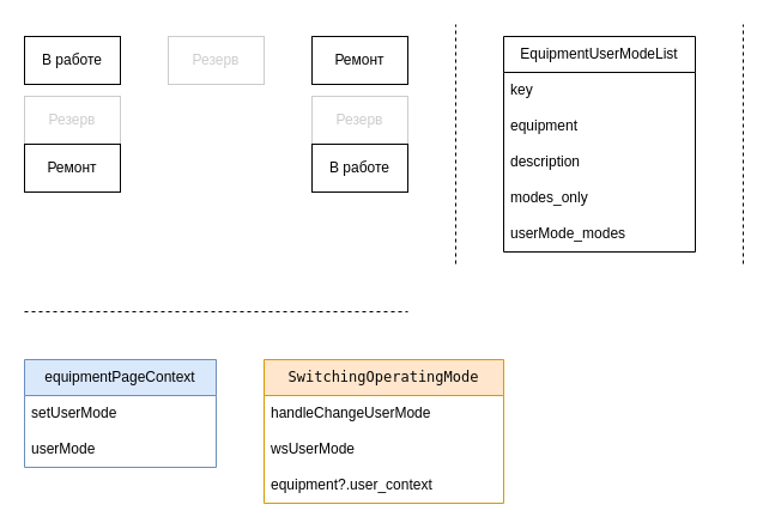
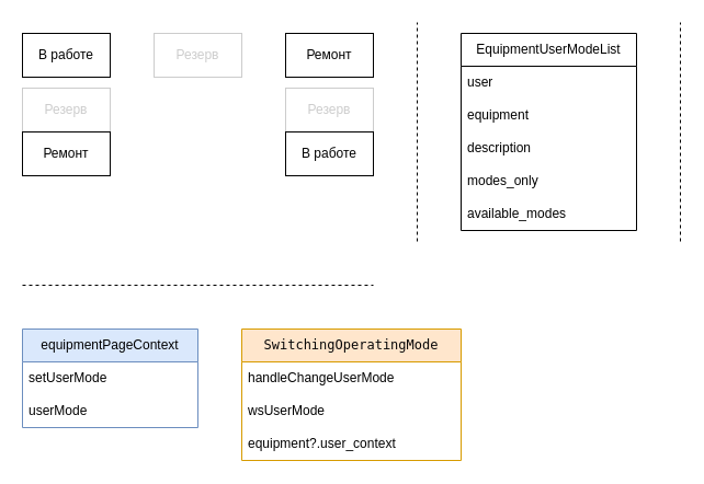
- <mxCell id="10" value="key" style="text;strokeColor=none;fillColor=none;align=left;verticalAlign=middle;spacingLeft=4;spacingRight=4;overflow=hidden;points=[[0,0.5],[1,0.5]];portConstraint=eastwest;rotatable=0;whiteSpace=wrap;html=1;" vertex="1" parent="9"><mxGeometry y="30" width="160" height="30" as="geometry" /></mxCell>
+ <mxCell id="10" value="user" style="text;strokeColor=none;fillColor=none;align=left;verticalAlign=middle;spacingLeft=4;spacingRight=4;overflow=hidden;points=[[0,0.5],[1,0.5]];portConstraint=eastwest;rotatable=0;whiteSpace=wrap;html=1;" vertex="1" parent="9"><mxGeometry y="30" width="160" height="30" as="geometry" /></mxCell>
- <mxCell id="14" value="userMode_modes" style="text;strokeColor=none;fillColor=none;align=left;verticalAlign=middle;spacingLeft=4;spacingRight=4;overflow=hidden;points=[[0,0.5],[1,0.5]];portConstraint=eastwest;rotatable=0;whiteSpace=wrap;html=1;" vertex="1" parent="9"><mxGeometry y="150" width="160" height="30" as="geometry" /></mxCell>
+ <mxCell id="14" value="available_modes" style="text;strokeColor=none;fillColor=none;align=left;verticalAlign=middle;spacingLeft=4;spacingRight=4;overflow=hidden;points=[[0,0.5],[1,0.5]];portConstraint=eastwest;rotatable=0;whiteSpace=wrap;html=1;" vertex="1" parent="9"><mxGeometry y="150" width="160" height="30" as="geometry" /></mxCell>
